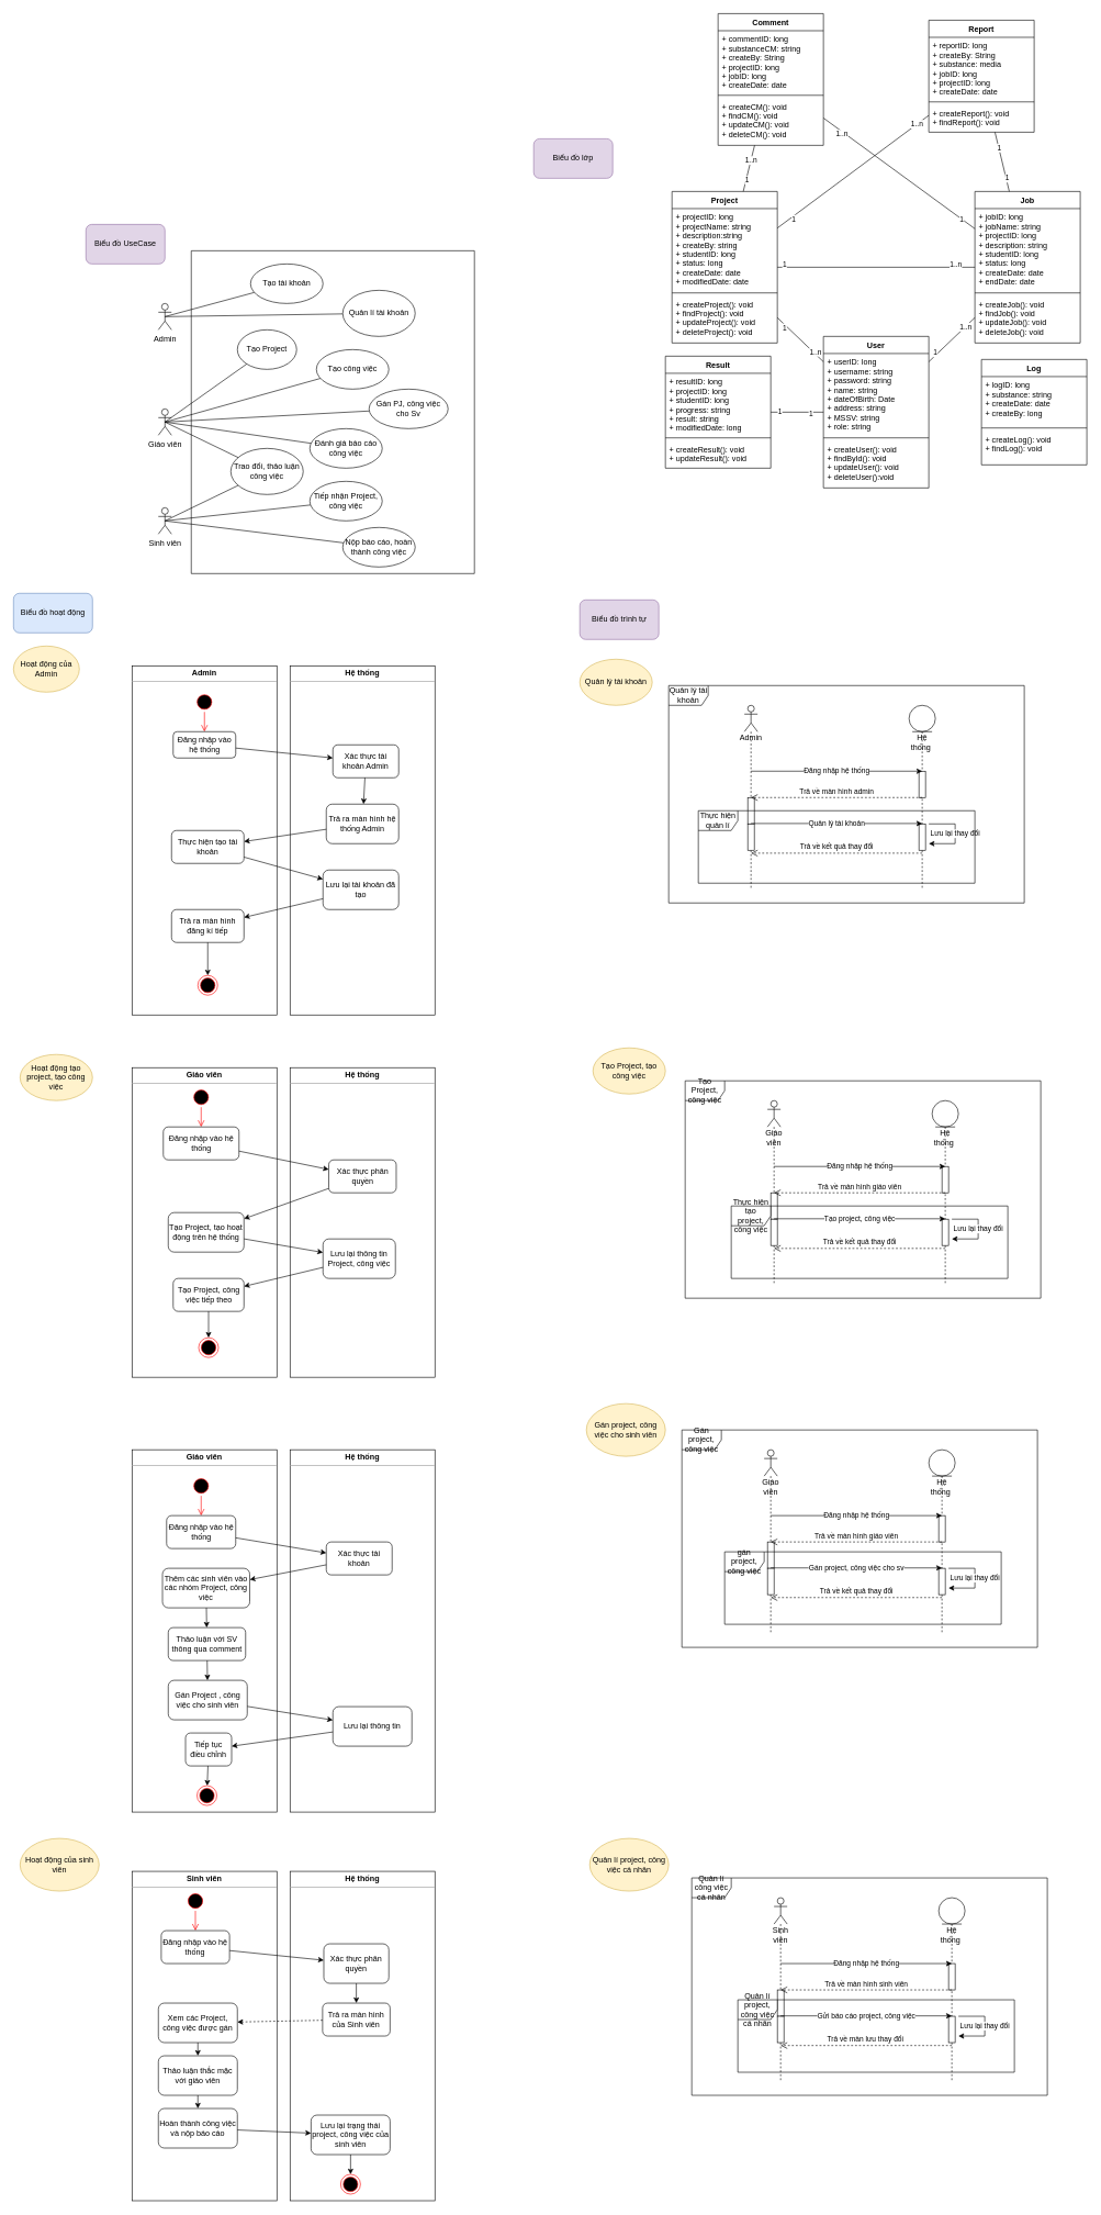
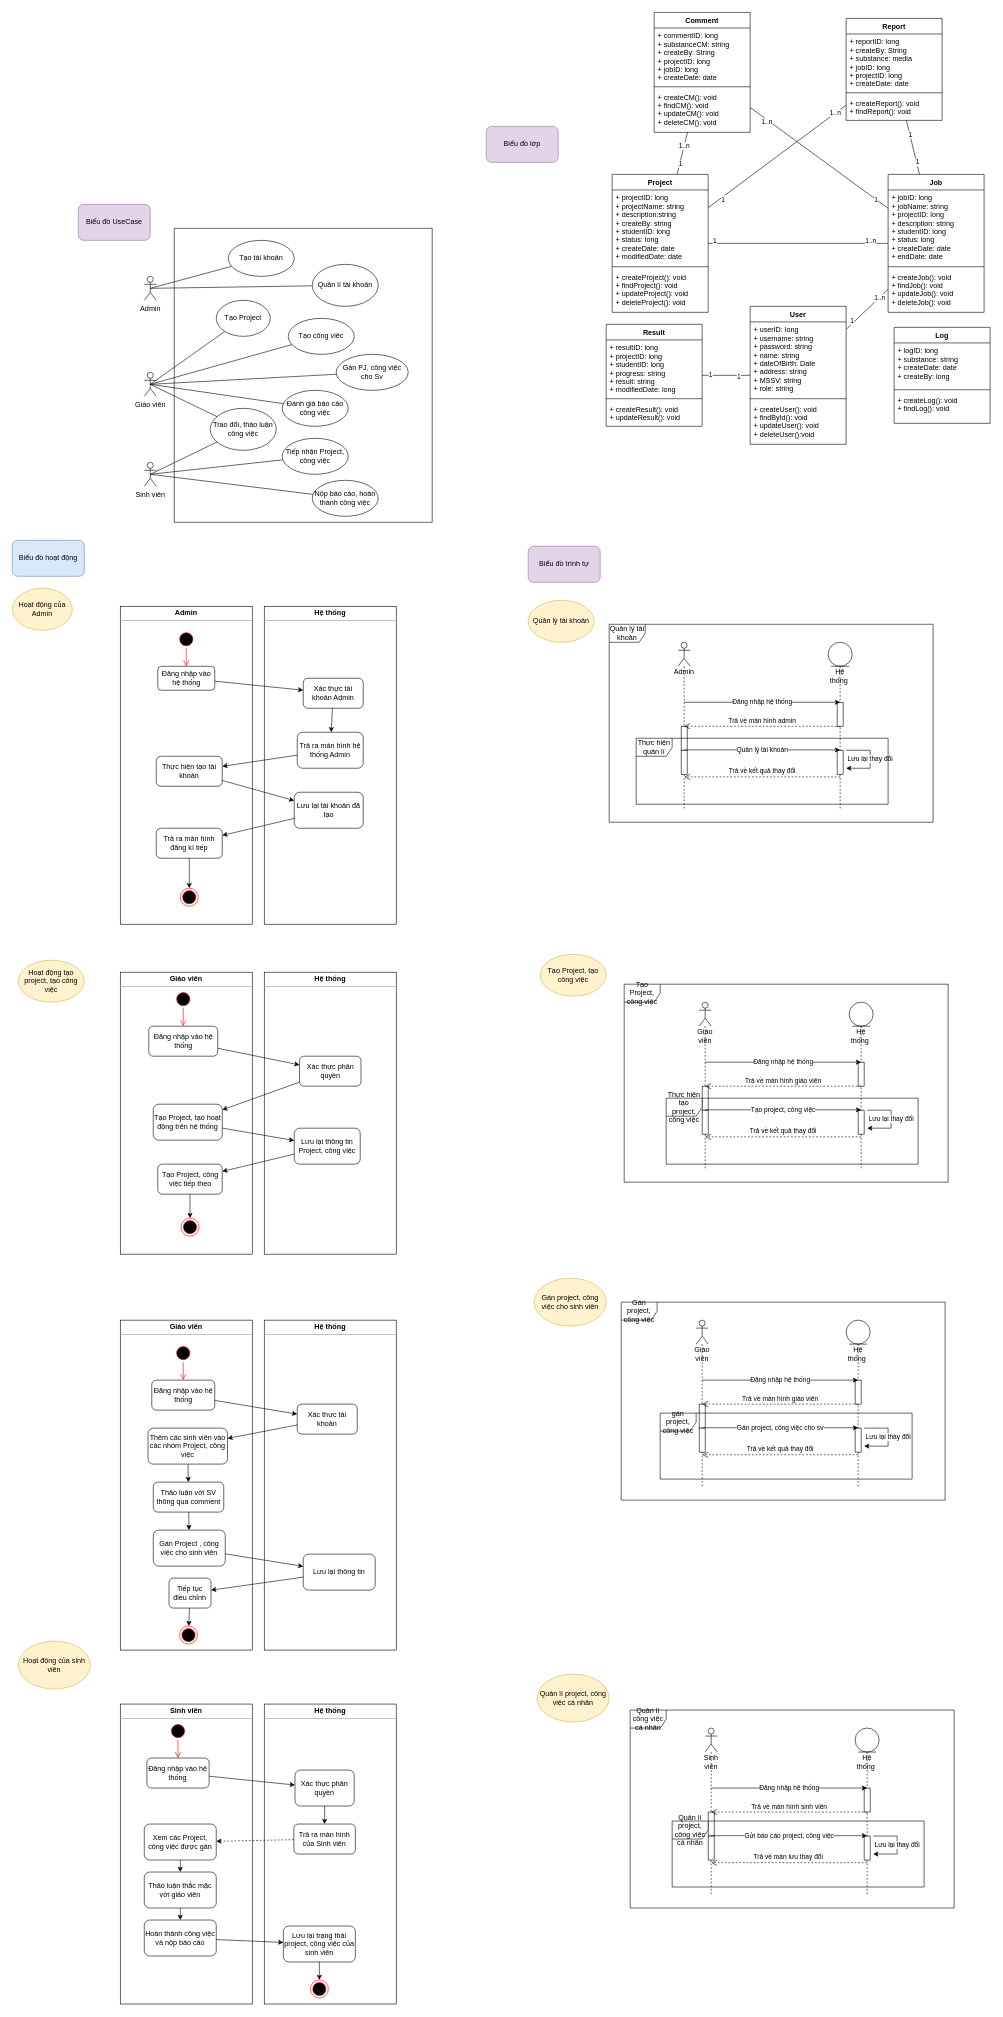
- <mxCell id="129" value="" style="endArrow=none;html=1;rounded=0;" edge="1" parent="1" source="105" target="101"><mxGeometry width="50" height="50" relative="1" as="geometry"><mxPoint x="1200" y="550" as="sourcePoint" /><mxPoint x="1250" y="500" as="targetPoint" /></mxGeometry></mxCell>
- <mxCell id="130" value="1" style="edgeLabel;html=1;align=center;verticalAlign=middle;resizable=0;points=[];" vertex="1" connectable="0" parent="129"><mxGeometry x="-0.286" y="-1" relative="1" as="geometry"><mxPoint x="-14" y="-10" as="offset" /></mxGeometry></mxCell>
- <mxCell id="131" value="1..n" style="edgeLabel;html=1;align=center;verticalAlign=middle;resizable=0;points=[];" vertex="1" connectable="0" parent="129"><mxGeometry x="0.586" y="2" relative="1" as="geometry"><mxPoint as="offset" /></mxGeometry></mxCell>
- <mxCell id="79" value="Hoạt động của sinh viên" style="ellipse;whiteSpace=wrap;html=1;fillColor=#fff2cc;strokeColor=#d6b656;" vertex="1" parent="1"><mxGeometry y="2790" width="120" height="80" as="geometry" x="30" /></mxCell>
+ <mxCell id="79" value="Hoạt động của sinh viên" style="ellipse;whiteSpace=wrap;html=1;fillColor=#fff2cc;strokeColor=#d6b656;" vertex="1" parent="1"><mxGeometry x="30" y="2735" width="120" height="80" as="geometry" /></mxCell>
